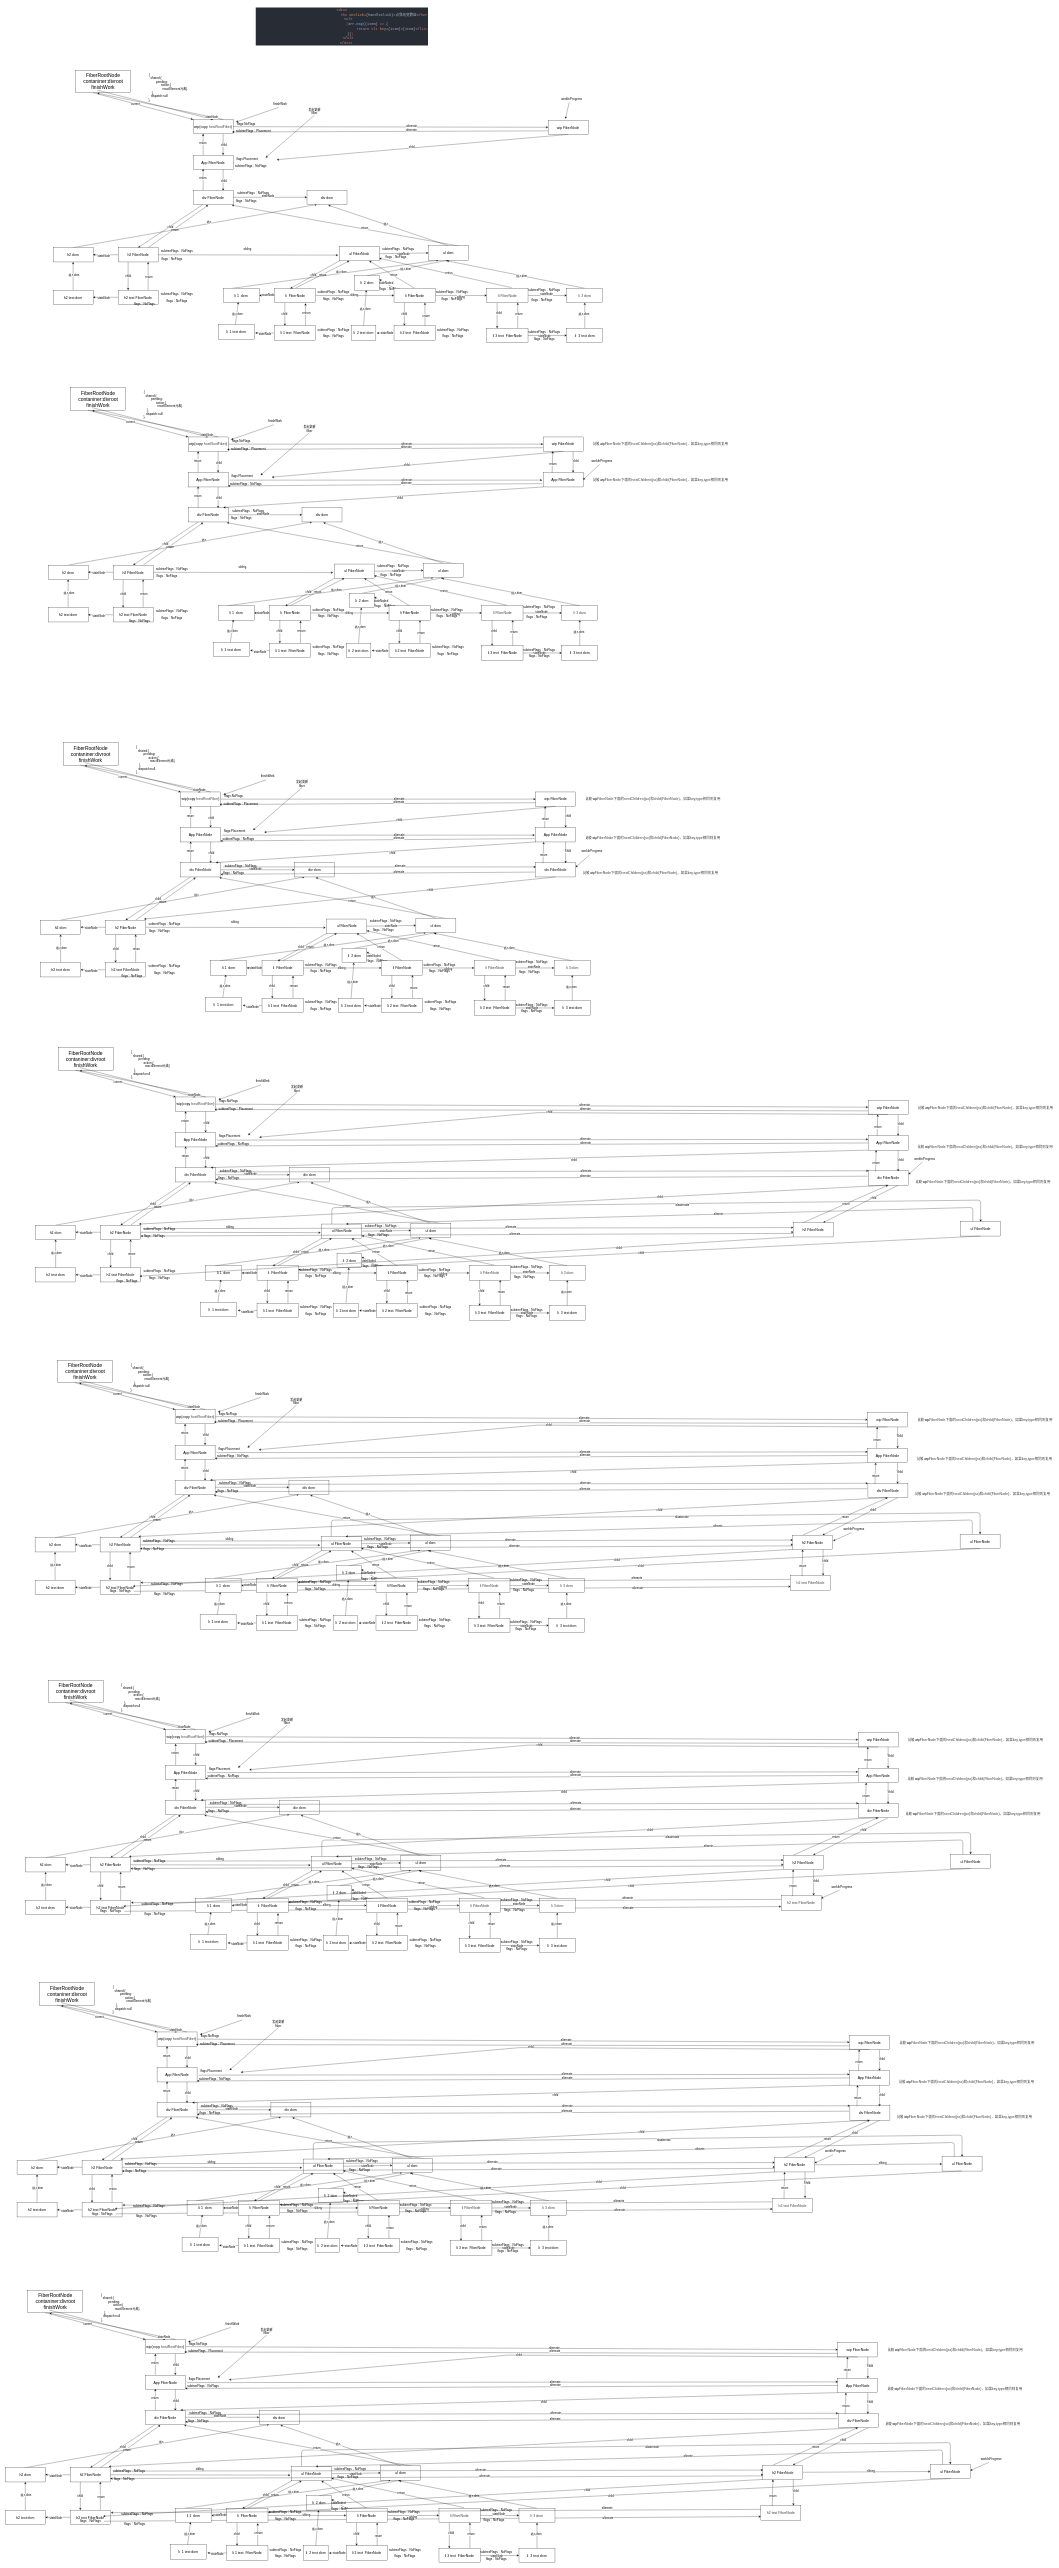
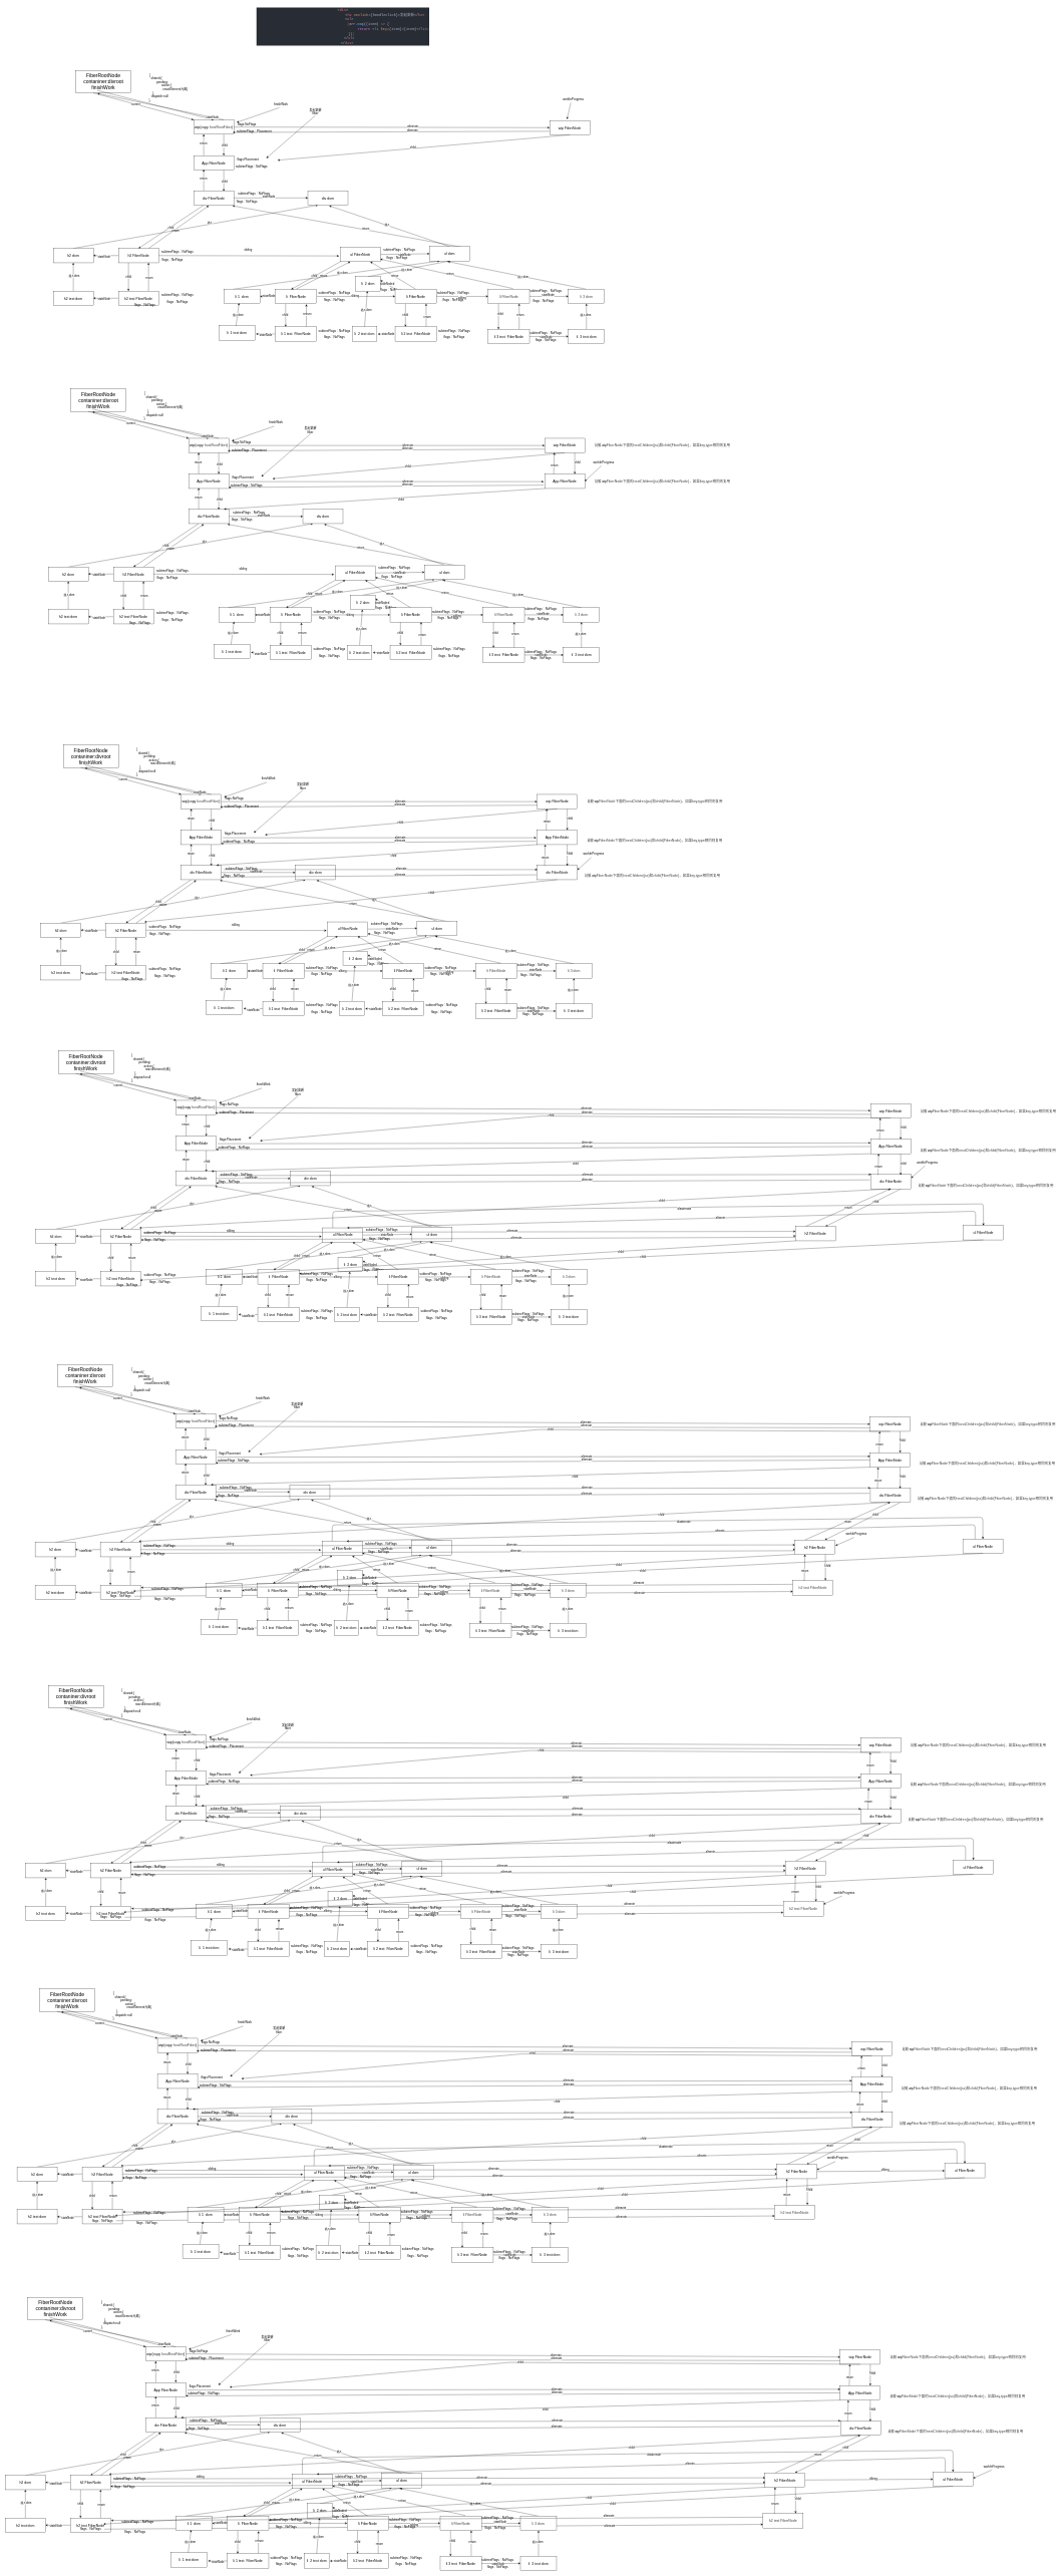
- <mxCell id="2" value="&lt;div style=&quot;color: rgb(171, 178, 191); background-color: rgb(40, 44, 52); font-family: Consolas, &amp;quot;Courier New&amp;quot;, monospace; font-size: 14px; line-height: 19px; white-space-collapse: preserve;&quot;&gt;&lt;div&gt;&lt;span style=&quot;color: rgb(171, 178, 191);&quot;&gt;&amp;lt;&lt;/span&gt;&lt;span style=&quot;color: rgb(224, 108, 117);&quot;&gt;div&lt;/span&gt;&lt;span style=&quot;color: rgb(171, 178, 191);&quot;&gt;&amp;gt;&lt;/span&gt;&lt;/div&gt;&lt;div&gt;&lt;span style=&quot;color: rgb(171, 178, 191);&quot;&gt;&amp;nbsp; &amp;nbsp; &amp;nbsp; &lt;span style=&quot;white-space: pre;&quot;&gt;&#09;&lt;/span&gt;&lt;span style=&quot;white-space: pre;&quot;&gt;&#09;&lt;/span&gt;&lt;span style=&quot;white-space: pre;&quot;&gt;&#09;&lt;/span&gt;&lt;span style=&quot;white-space: pre;&quot;&gt;&#09;&lt;/span&gt;&lt;span style=&quot;white-space: pre;&quot;&gt;&#09;&lt;/span&gt;&amp;lt;&lt;/span&gt;&lt;span style=&quot;color: rgb(224, 108, 117);&quot;&gt;h2&lt;/span&gt;&lt;span style=&quot;color: rgb(171, 178, 191);&quot;&gt; &lt;/span&gt;&lt;span style=&quot;color: rgb(209, 154, 102);&quot;&gt;onClick&lt;/span&gt;&lt;span style=&quot;color: rgb(171, 178, 191);&quot;&gt;={handleClick}&lt;/span&gt;&lt;span style=&quot;color: rgb(171, 178, 191);&quot;&gt;&amp;gt;点我改变数组&amp;lt;/&lt;/span&gt;&lt;span style=&quot;color: rgb(224, 108, 117);&quot;&gt;h2&lt;/span&gt;&lt;span style=&quot;color: rgb(171, 178, 191);&quot;&gt;&amp;gt;&lt;/span&gt;&lt;/div&gt;&lt;div&gt;&lt;span style=&quot;color: rgb(171, 178, 191);&quot;&gt;&amp;nbsp; &amp;nbsp; &amp;nbsp; &amp;lt;&lt;/span&gt;&lt;span style=&quot;color: rgb(224, 108, 117);&quot;&gt;ul&lt;/span&gt;&lt;span style=&quot;color: rgb(171, 178, 191);&quot;&gt;&amp;gt;&lt;/span&gt;&lt;/div&gt;&lt;div&gt;&lt;span style=&quot;color: rgb(171, 178, 191);&quot;&gt;&amp;nbsp; &amp;nbsp; &amp;nbsp; &amp;nbsp; &lt;span style=&quot;white-space: pre;&quot;&gt;&#09;&lt;/span&gt;&lt;span style=&quot;white-space: pre;&quot;&gt;&#09;&lt;/span&gt;&lt;/span&gt;&lt;span style=&quot;color: rgb(190, 80, 70);&quot;&gt;{&lt;/span&gt;&lt;span style=&quot;color: rgb(171, 178, 191);&quot;&gt;arr.&lt;/span&gt;&lt;span style=&quot;color: rgb(97, 175, 239);&quot;&gt;map&lt;/span&gt;&lt;span style=&quot;color: rgb(171, 178, 191);&quot;&gt;((item) &lt;/span&gt;&lt;span style=&quot;color: rgb(198, 120, 221);&quot;&gt;=&amp;gt;&lt;/span&gt;&lt;span style=&quot;color: rgb(171, 178, 191);&quot;&gt; {&lt;/span&gt;&lt;/div&gt;&lt;div&gt;&lt;span style=&quot;color: rgb(171, 178, 191);&quot;&gt;&amp;nbsp;                                    &lt;span style=&quot;white-space: pre;&quot;&gt;&#09;&lt;/span&gt;&lt;span style=&quot;white-space: pre;&quot;&gt;&#09;&lt;/span&gt;&lt;/span&gt;&lt;span style=&quot;color: rgb(198, 120, 221);&quot;&gt;return&lt;/span&gt;&lt;span style=&quot;color: rgb(171, 178, 191);&quot;&gt; &lt;/span&gt;&lt;span style=&quot;color: rgb(171, 178, 191);&quot;&gt;&amp;lt;&lt;/span&gt;&lt;span style=&quot;color: rgb(224, 108, 117);&quot;&gt;li&lt;/span&gt;&lt;span style=&quot;color: rgb(171, 178, 191);&quot;&gt; &lt;/span&gt;&lt;span style=&quot;color: rgb(209, 154, 102);&quot;&gt;key&lt;/span&gt;&lt;span style=&quot;color: rgb(171, 178, 191);&quot;&gt;={item}&lt;/span&gt;&lt;span style=&quot;color: rgb(171, 178, 191);&quot;&gt;&amp;gt;{&lt;/span&gt;&lt;span style=&quot;color: rgb(171, 178, 191);&quot;&gt;item&lt;/span&gt;&lt;span style=&quot;color: rgb(171, 178, 191);&quot;&gt;}&amp;lt;/&lt;/span&gt;&lt;span style=&quot;color: rgb(224, 108, 117);&quot;&gt;li&lt;/span&gt;&lt;span style=&quot;color: rgb(171, 178, 191);&quot;&gt;&amp;gt;&lt;/span&gt;&lt;span style=&quot;color: rgb(171, 178, 191);&quot;&gt;;&lt;/span&gt;&lt;/div&gt;&lt;div&gt;&lt;span style=&quot;color: rgb(171, 178, 191);&quot;&gt;&amp;nbsp; &amp;nbsp; &amp;nbsp; &amp;nbsp; })&lt;/span&gt;&lt;span style=&quot;color: rgb(190, 80, 70);&quot;&gt;}&lt;/span&gt;&lt;/div&gt;&lt;div&gt;&lt;span style=&quot;color: rgb(171, 178, 191);&quot;&gt;&amp;nbsp; &amp;nbsp; &amp;nbsp; &amp;lt;/&lt;/span&gt;&lt;span style=&quot;color: rgb(224, 108, 117);&quot;&gt;ul&lt;/span&gt;&lt;span style=&quot;color: rgb(171, 178, 191);&quot;&gt;&amp;gt;&lt;/span&gt;&lt;/div&gt;&lt;div&gt;&lt;span style=&quot;color: rgb(171, 178, 191);&quot;&gt;&amp;nbsp; &amp;nbsp; &amp;lt;/&lt;/span&gt;&lt;span style=&quot;color: rgb(224, 108, 117);&quot;&gt;div&lt;/span&gt;&lt;span style=&quot;color: rgb(171, 178, 191);&quot;&gt;&amp;gt;&lt;/span&gt;&lt;/div&gt;&lt;/div&gt;" style="text;html=1;align=center;verticalAlign=middle;resizable=0;points=[];autosize=1;strokeColor=none;fillColor=none;" parent="1" vertex="1"><mxGeometry x="1042" y="20" width="650" height="170" as="geometry" /></mxCell>
+ <mxCell id="2" value="&lt;div style=&quot;color: rgb(171, 178, 191); background-color: rgb(40, 44, 52); font-family: Consolas, &amp;quot;Courier New&amp;quot;, monospace; font-size: 14px; line-height: 19px; white-space-collapse: preserve;&quot;&gt;&lt;div&gt;&lt;span style=&quot;color: rgb(171, 178, 191);&quot;&gt;&amp;lt;&lt;/span&gt;&lt;span style=&quot;color: rgb(224, 108, 117);&quot;&gt;div&lt;/span&gt;&lt;span style=&quot;color: rgb(171, 178, 191);&quot;&gt;&amp;gt;&lt;/span&gt;&lt;/div&gt;&lt;div&gt;&lt;span style=&quot;color: rgb(171, 178, 191);&quot;&gt;&amp;nbsp; &amp;nbsp; &amp;nbsp; &lt;span style=&quot;white-space: pre;&quot;&gt;&#09;&lt;/span&gt;&lt;span style=&quot;white-space: pre;&quot;&gt;&#09;&lt;/span&gt;&lt;span style=&quot;white-space: pre;&quot;&gt;&#09;&lt;/span&gt;&lt;span style=&quot;white-space: pre;&quot;&gt;&#09;&lt;/span&gt;&lt;span style=&quot;white-space: pre;&quot;&gt;&#09;&lt;/span&gt;&amp;lt;&lt;/span&gt;&lt;span style=&quot;color: rgb(224, 108, 117);&quot;&gt;h2&lt;/span&gt;&lt;span style=&quot;color: rgb(171, 178, 191);&quot;&gt; &lt;/span&gt;&lt;span style=&quot;color: rgb(209, 154, 102);&quot;&gt;onClick&lt;/span&gt;&lt;span style=&quot;color: rgb(171, 178, 191);&quot;&gt;={handleClick}&lt;/span&gt;&lt;span style=&quot;color: rgb(171, 178, 191);&quot;&gt;&amp;gt;发起更新&amp;lt;/&lt;/span&gt;&lt;span style=&quot;color: rgb(224, 108, 117);&quot;&gt;h2&lt;/span&gt;&lt;span style=&quot;color: rgb(171, 178, 191);&quot;&gt;&amp;gt;&lt;/span&gt;&lt;/div&gt;&lt;div&gt;&lt;span style=&quot;color: rgb(171, 178, 191);&quot;&gt;&amp;nbsp; &amp;nbsp; &amp;nbsp; &amp;lt;&lt;/span&gt;&lt;span style=&quot;color: rgb(224, 108, 117);&quot;&gt;ul&lt;/span&gt;&lt;span style=&quot;color: rgb(171, 178, 191);&quot;&gt;&amp;gt;&lt;/span&gt;&lt;/div&gt;&lt;div&gt;&lt;span style=&quot;color: rgb(171, 178, 191);&quot;&gt;&amp;nbsp; &amp;nbsp; &amp;nbsp; &amp;nbsp; &lt;span style=&quot;white-space: pre;&quot;&gt;&#09;&lt;/span&gt;&lt;span style=&quot;white-space: pre;&quot;&gt;&#09;&lt;/span&gt;&lt;/span&gt;&lt;span style=&quot;color: rgb(190, 80, 70);&quot;&gt;{&lt;/span&gt;&lt;span style=&quot;color: rgb(171, 178, 191);&quot;&gt;arr.&lt;/span&gt;&lt;span style=&quot;color: rgb(97, 175, 239);&quot;&gt;map&lt;/span&gt;&lt;span style=&quot;color: rgb(171, 178, 191);&quot;&gt;((item) &lt;/span&gt;&lt;span style=&quot;color: rgb(198, 120, 221);&quot;&gt;=&amp;gt;&lt;/span&gt;&lt;span style=&quot;color: rgb(171, 178, 191);&quot;&gt; {&lt;/span&gt;&lt;/div&gt;&lt;div&gt;&lt;span style=&quot;color: rgb(171, 178, 191);&quot;&gt;&amp;nbsp;                                    &lt;span style=&quot;white-space: pre;&quot;&gt;&#09;&lt;/span&gt;&lt;span style=&quot;white-space: pre;&quot;&gt;&#09;&lt;/span&gt;&lt;/span&gt;&lt;span style=&quot;color: rgb(198, 120, 221);&quot;&gt;return&lt;/span&gt;&lt;span style=&quot;color: rgb(171, 178, 191);&quot;&gt; &lt;/span&gt;&lt;span style=&quot;color: rgb(171, 178, 191);&quot;&gt;&amp;lt;&lt;/span&gt;&lt;span style=&quot;color: rgb(224, 108, 117);&quot;&gt;li&lt;/span&gt;&lt;span style=&quot;color: rgb(171, 178, 191);&quot;&gt; &lt;/span&gt;&lt;span style=&quot;color: rgb(209, 154, 102);&quot;&gt;key&lt;/span&gt;&lt;span style=&quot;color: rgb(171, 178, 191);&quot;&gt;={item}&lt;/span&gt;&lt;span style=&quot;color: rgb(171, 178, 191);&quot;&gt;&amp;gt;{&lt;/span&gt;&lt;span style=&quot;color: rgb(171, 178, 191);&quot;&gt;item&lt;/span&gt;&lt;span style=&quot;color: rgb(171, 178, 191);&quot;&gt;}&amp;lt;/&lt;/span&gt;&lt;span style=&quot;color: rgb(224, 108, 117);&quot;&gt;li&lt;/span&gt;&lt;span style=&quot;color: rgb(171, 178, 191);&quot;&gt;&amp;gt;&lt;/span&gt;&lt;span style=&quot;color: rgb(171, 178, 191);&quot;&gt;;&lt;/span&gt;&lt;/div&gt;&lt;div&gt;&lt;span style=&quot;color: rgb(171, 178, 191);&quot;&gt;&amp;nbsp; &amp;nbsp; &amp;nbsp; &amp;nbsp; })&lt;/span&gt;&lt;span style=&quot;color: rgb(190, 80, 70);&quot;&gt;}&lt;/span&gt;&lt;/div&gt;&lt;div&gt;&lt;span style=&quot;color: rgb(171, 178, 191);&quot;&gt;&amp;nbsp; &amp;nbsp; &amp;nbsp; &amp;lt;/&lt;/span&gt;&lt;span style=&quot;color: rgb(224, 108, 117);&quot;&gt;ul&lt;/span&gt;&lt;span style=&quot;color: rgb(171, 178, 191);&quot;&gt;&amp;gt;&lt;/span&gt;&lt;/div&gt;&lt;div&gt;&lt;span style=&quot;color: rgb(171, 178, 191);&quot;&gt;&amp;nbsp; &amp;nbsp; &amp;lt;/&lt;/span&gt;&lt;span style=&quot;color: rgb(224, 108, 117);&quot;&gt;div&lt;/span&gt;&lt;span style=&quot;color: rgb(171, 178, 191);&quot;&gt;&amp;gt;&lt;/span&gt;&lt;/div&gt;&lt;/div&gt;" style="text;html=1;align=center;verticalAlign=middle;resizable=0;points=[];autosize=1;strokeColor=none;fillColor=none;" parent="1" vertex="1"><mxGeometry x="1042" y="20" width="650" height="170" as="geometry" /></mxCell>
